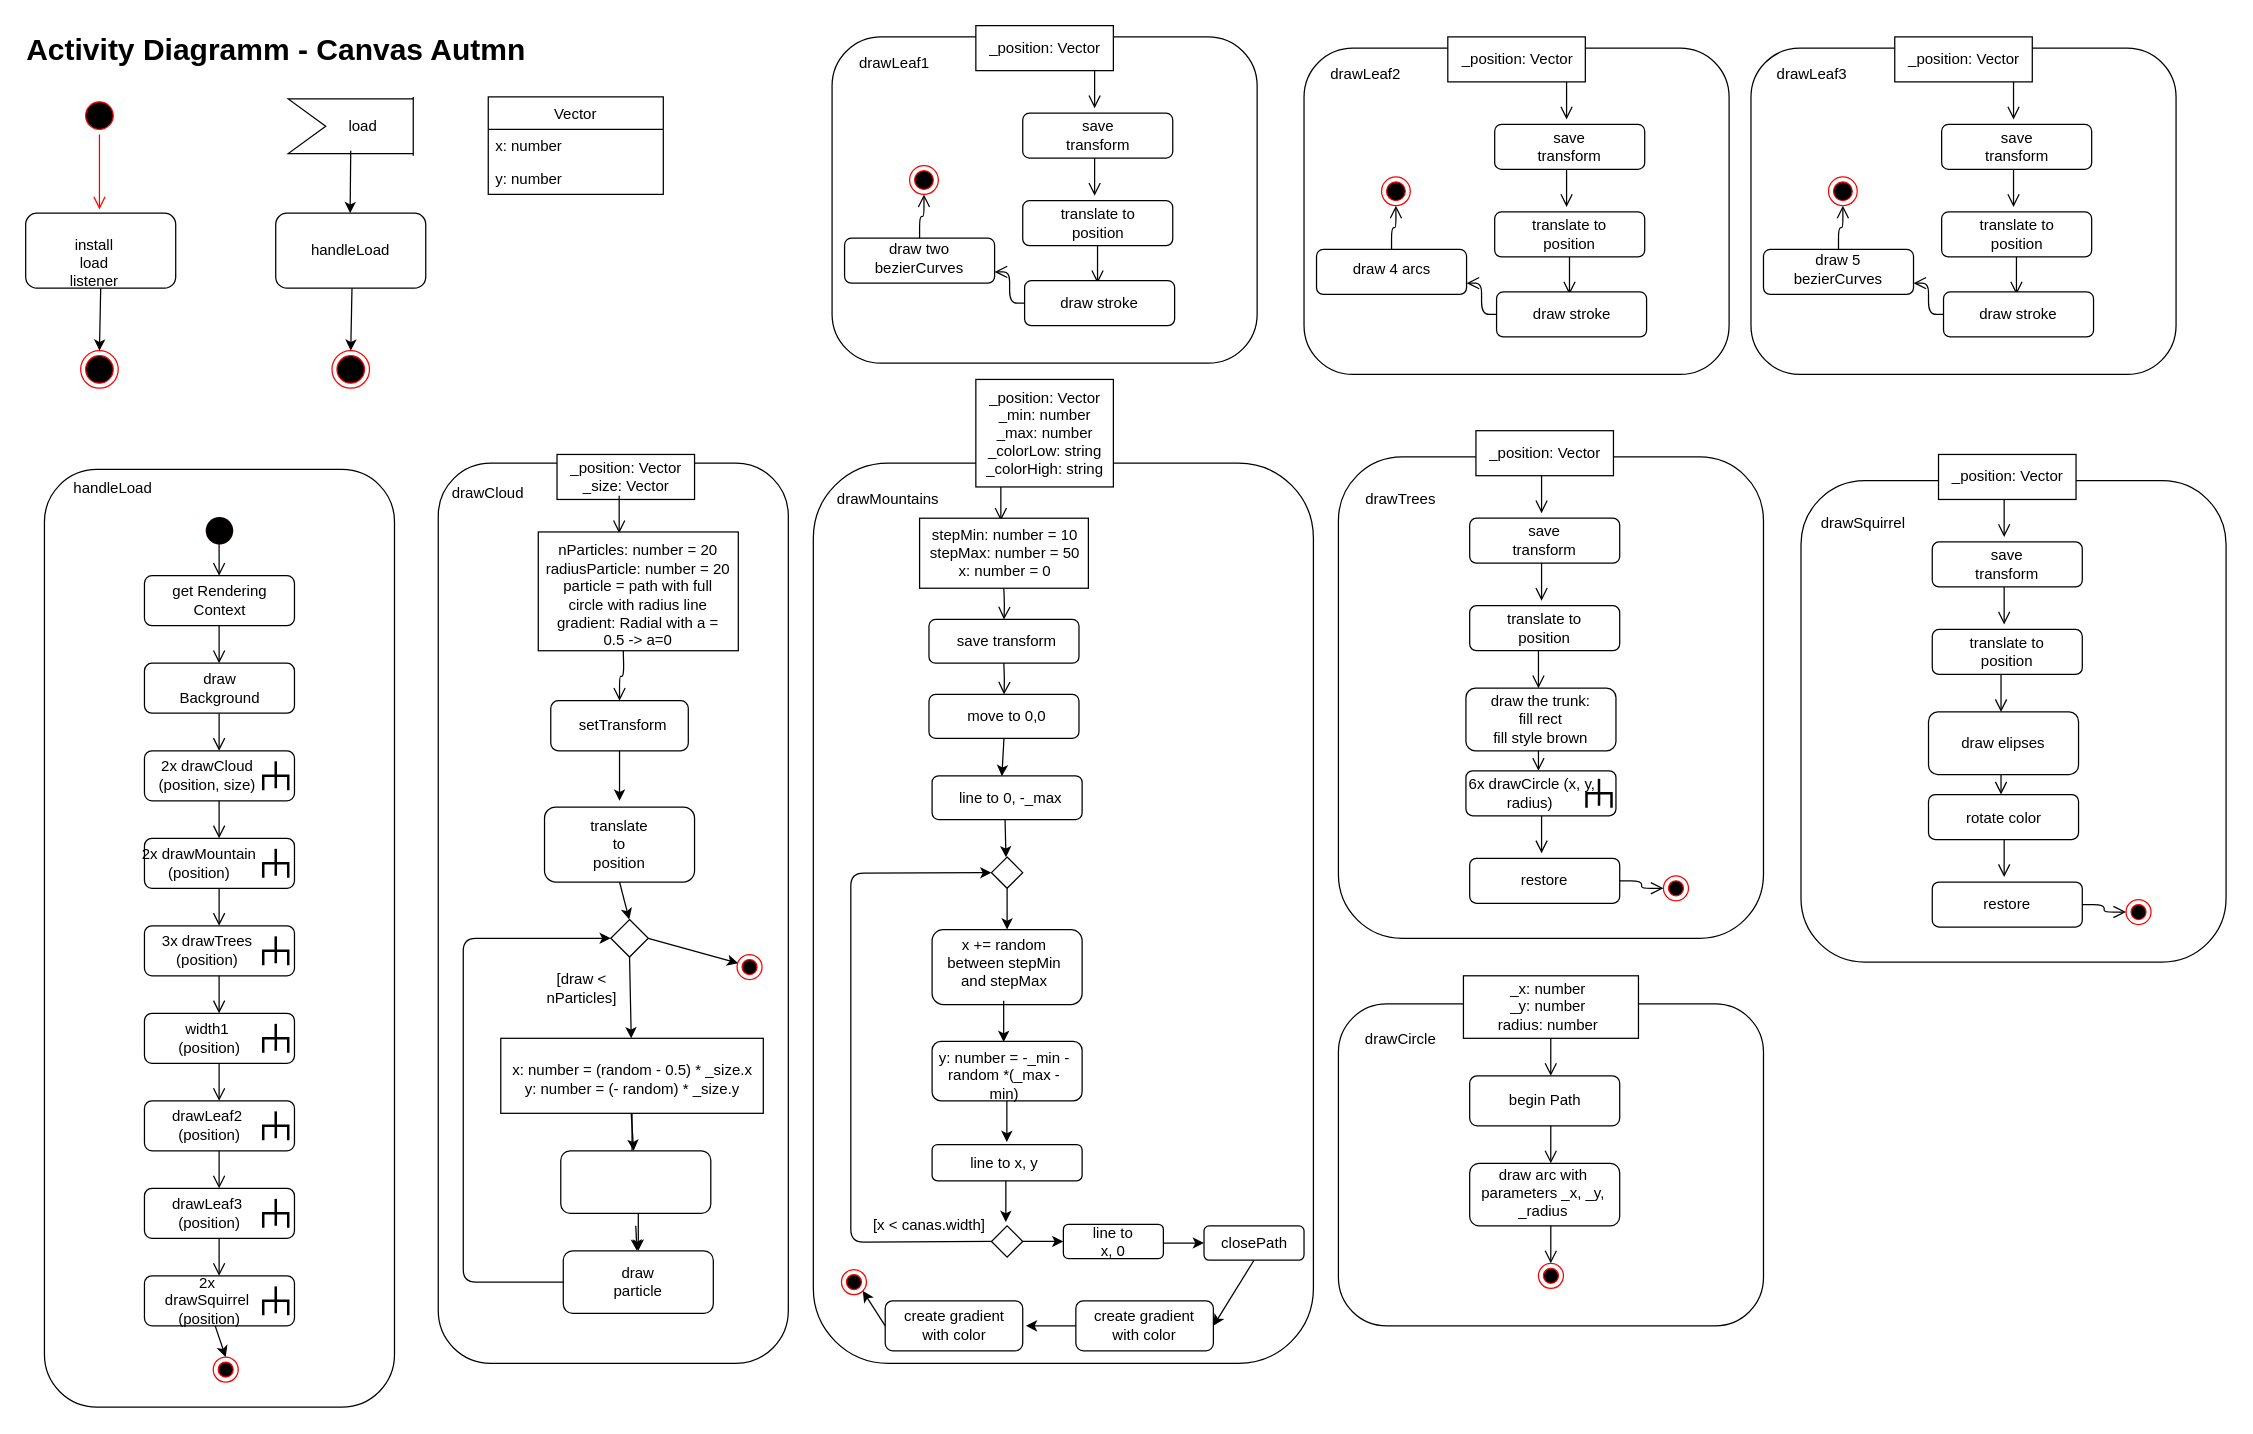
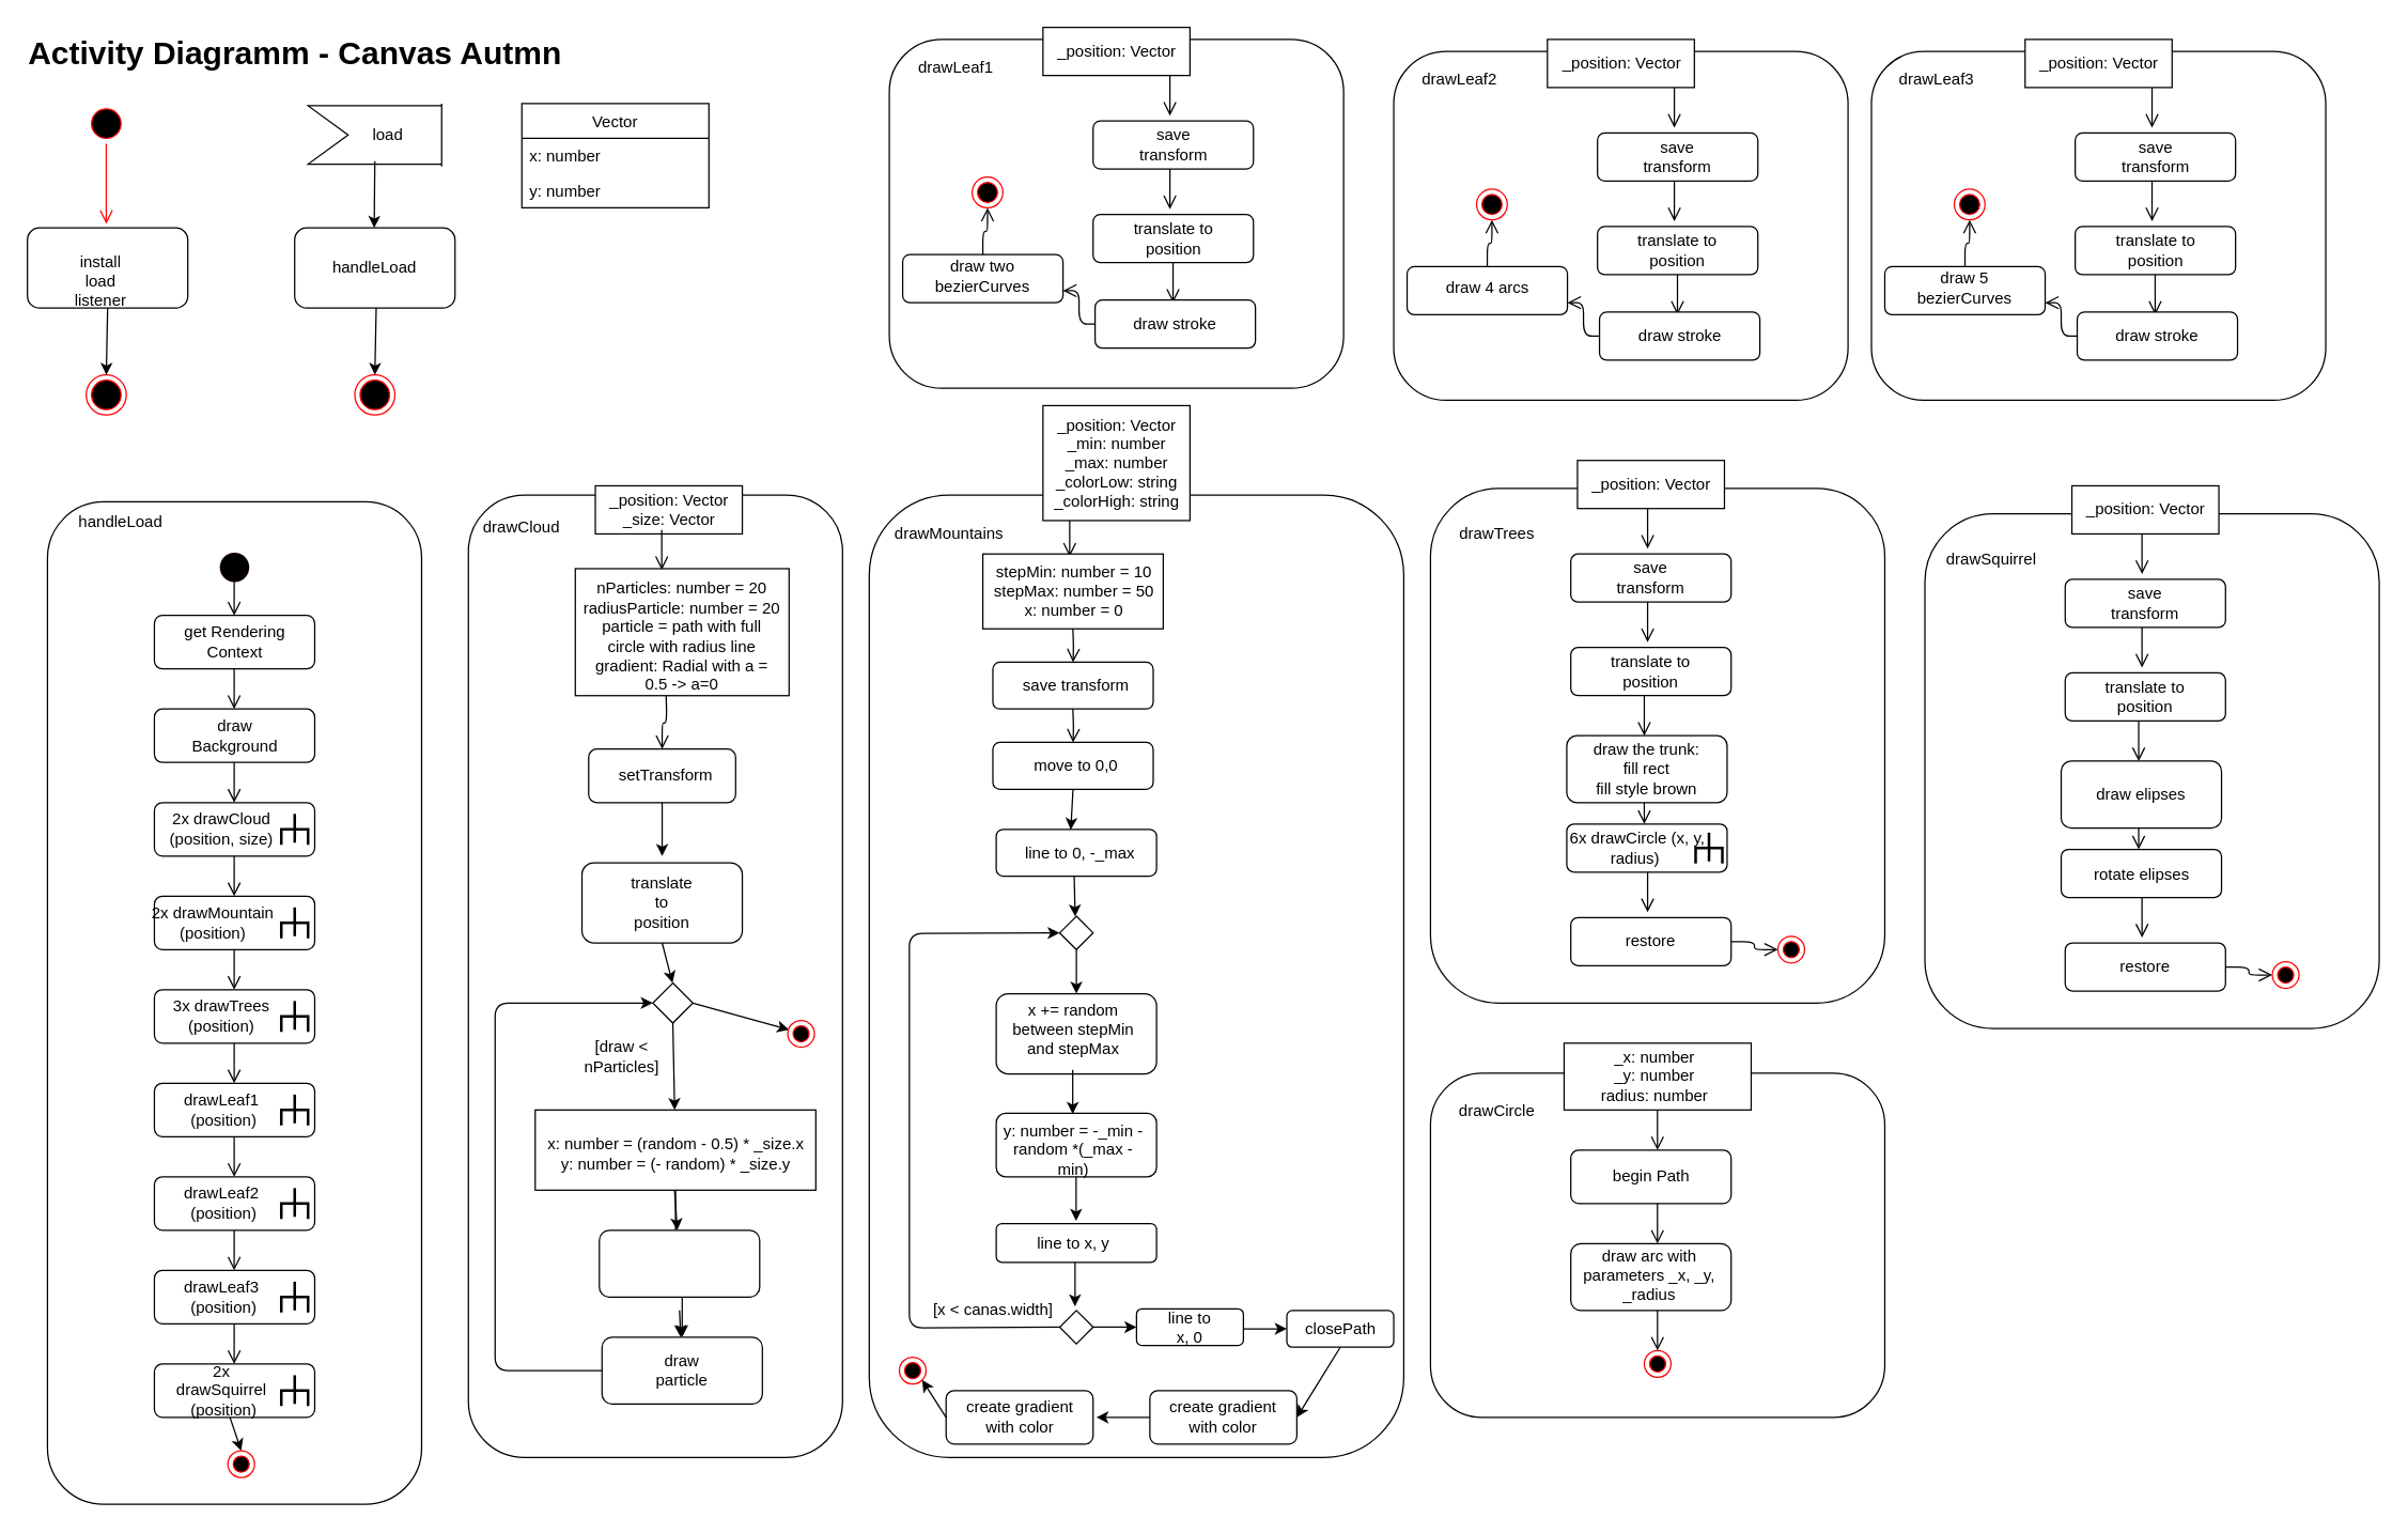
- <mxCell id="235" value="rotate color" style="text;html=1;strokeColor=none;fillColor=none;align=center;verticalAlign=middle;whiteSpace=wrap;rounded=0;" vertex="1" parent="1"><mxGeometry x="1548.5" y="644" width="107" height="20" as="geometry" /></mxCell>
+ <mxCell id="235" value="rotate elipses" style="text;html=1;strokeColor=none;fillColor=none;align=center;verticalAlign=middle;whiteSpace=wrap;rounded=0;" vertex="1" parent="1"><mxGeometry x="1548.5" y="644" width="107" height="20" as="geometry" /></mxCell>
- <mxCell id="42" value="width1&lt;br&gt;&amp;nbsp;(position)" style="text;html=1;strokeColor=none;fillColor=none;align=center;verticalAlign=middle;whiteSpace=wrap;rounded=0;" vertex="1" parent="1"><mxGeometry x="123.44" y="815" width="85" height="30" as="geometry" /></mxCell>
+ <mxCell id="42" value="drawLeaf1&lt;br&gt;&amp;nbsp;(position)" style="text;html=1;strokeColor=none;fillColor=none;align=center;verticalAlign=middle;whiteSpace=wrap;rounded=0;" vertex="1" parent="1"><mxGeometry x="123.44" y="815" width="85" height="30" as="geometry" /></mxCell>
